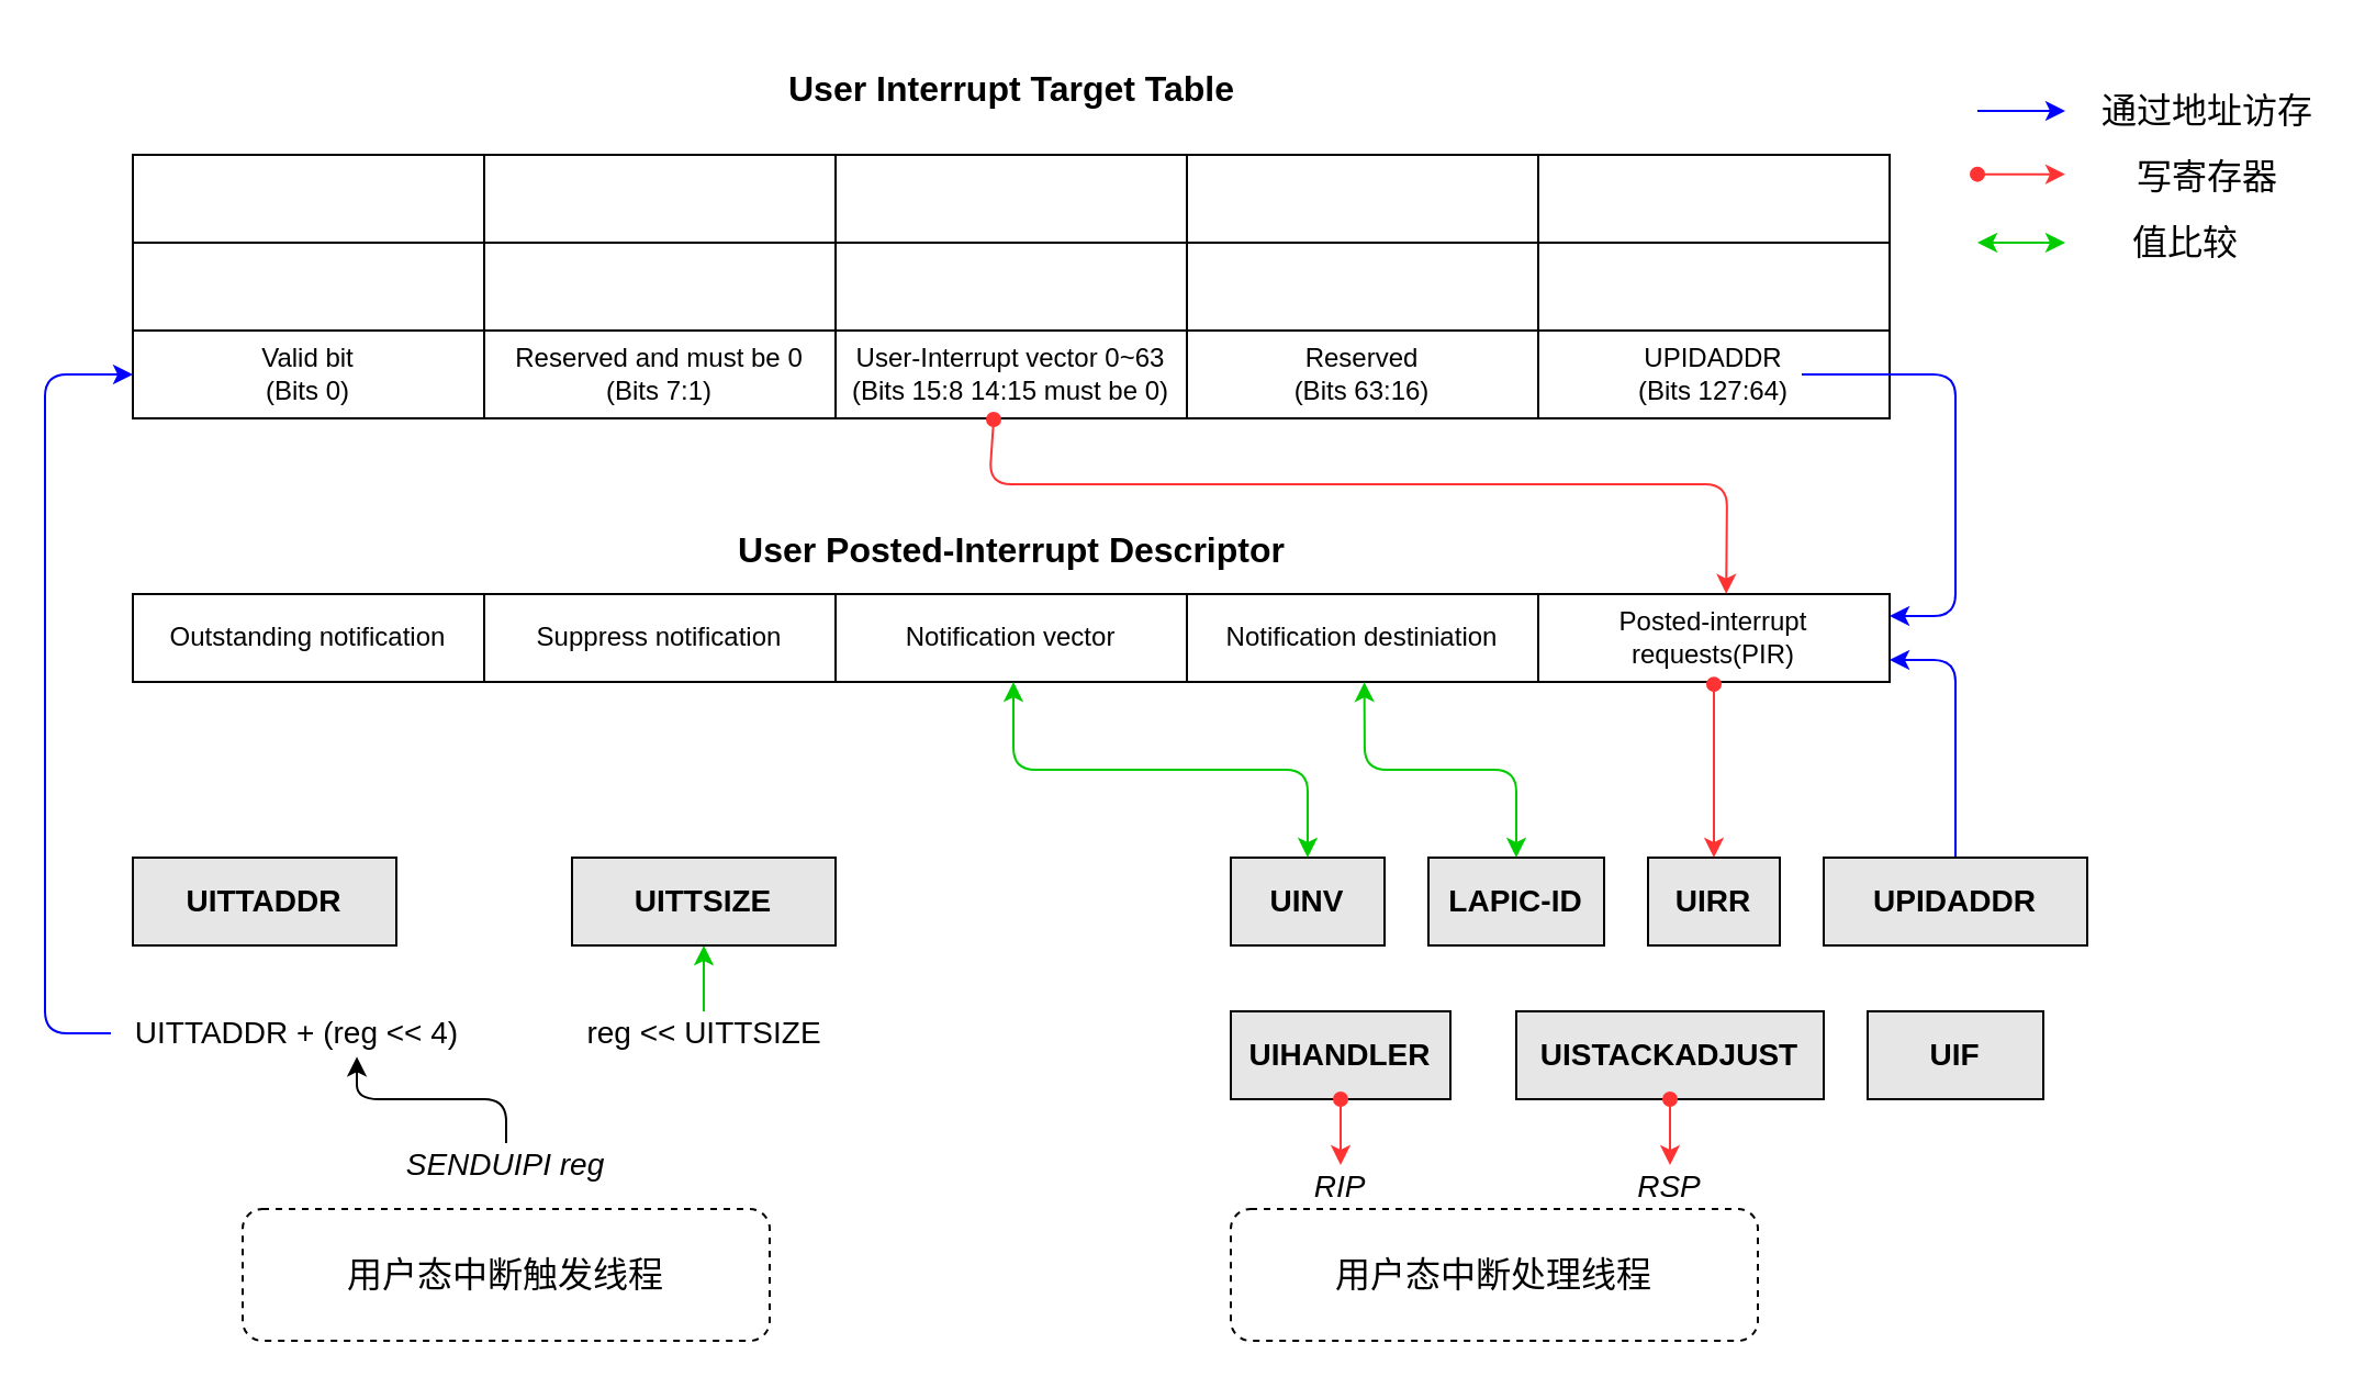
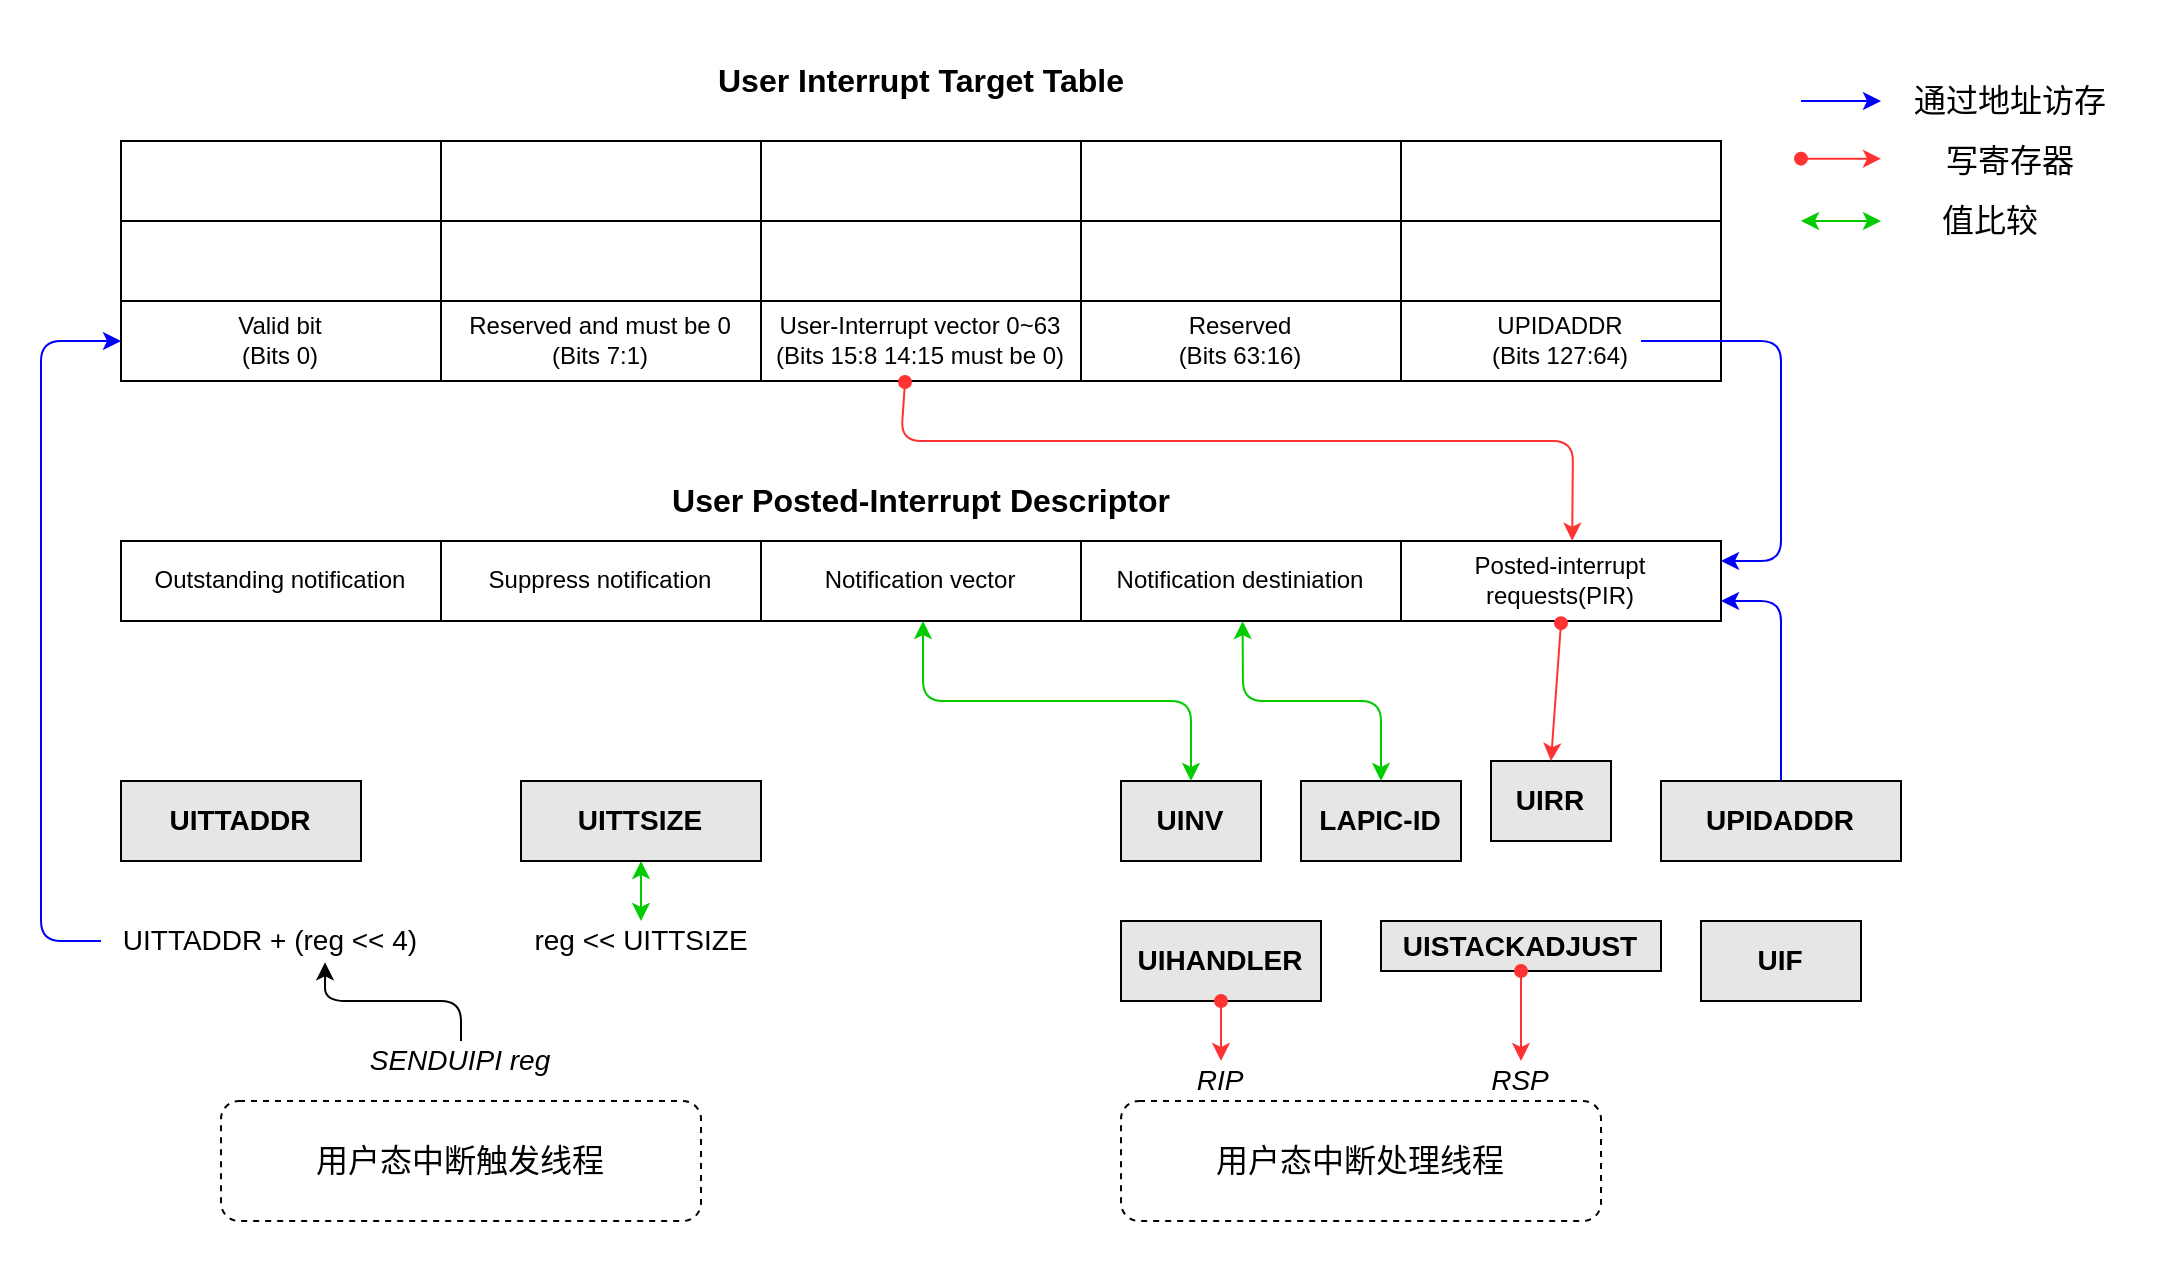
- <mxCell id="39" value="UIRR" style="rounded=0;whiteSpace=wrap;html=1;fontStyle=1;fontSize=14;fillColor=#E6E6E6;" vertex="1" parent="1"><mxGeometry x="750" y="390" width="60" height="40" as="geometry" /></mxCell>
+ <mxCell id="39" value="UIRR" style="rounded=0;whiteSpace=wrap;html=1;fontStyle=1;fontSize=14;fillColor=#E6E6E6;" vertex="1" parent="1"><mxGeometry x="745" y="380" width="60" height="40" as="geometry" /></mxCell>
- <mxCell id="29" style="edgeStyle=orthogonalEdgeStyle;rounded=0;orthogonalLoop=1;jettySize=auto;html=1;entryX=0.5;entryY=0;entryDx=0;entryDy=0;fontSize=14;strokeColor=#00CC00;startArrow=classic;startFill=1;endArrow=none;" edge="1" parent="1" source="30" target="34"><mxGeometry relative="1" as="geometry" /></mxCell>
+ <mxCell id="29" style="edgeStyle=orthogonalEdgeStyle;rounded=0;orthogonalLoop=1;jettySize=auto;html=1;entryX=0.5;entryY=0;entryDx=0;entryDy=0;fontSize=14;strokeColor=#00CC00;startArrow=classic;startFill=1;" edge="1" parent="1" source="30" target="34"><mxGeometry relative="1" as="geometry" /></mxCell>
- <mxCell id="44" value="UISTACKADJUST" style="rounded=0;whiteSpace=wrap;html=1;fontStyle=1;fontSize=14;fillColor=#E6E6E6;" vertex="1" parent="1"><mxGeometry x="690" y="460" width="140" height="40" as="geometry" /></mxCell>
+ <mxCell id="44" value="UISTACKADJUST" style="rounded=0;whiteSpace=wrap;html=1;fontStyle=1;fontSize=14;fillColor=#E6E6E6;" vertex="1" parent="1"><mxGeometry x="690" y="460" width="140" height="25" as="geometry" /></mxCell>
